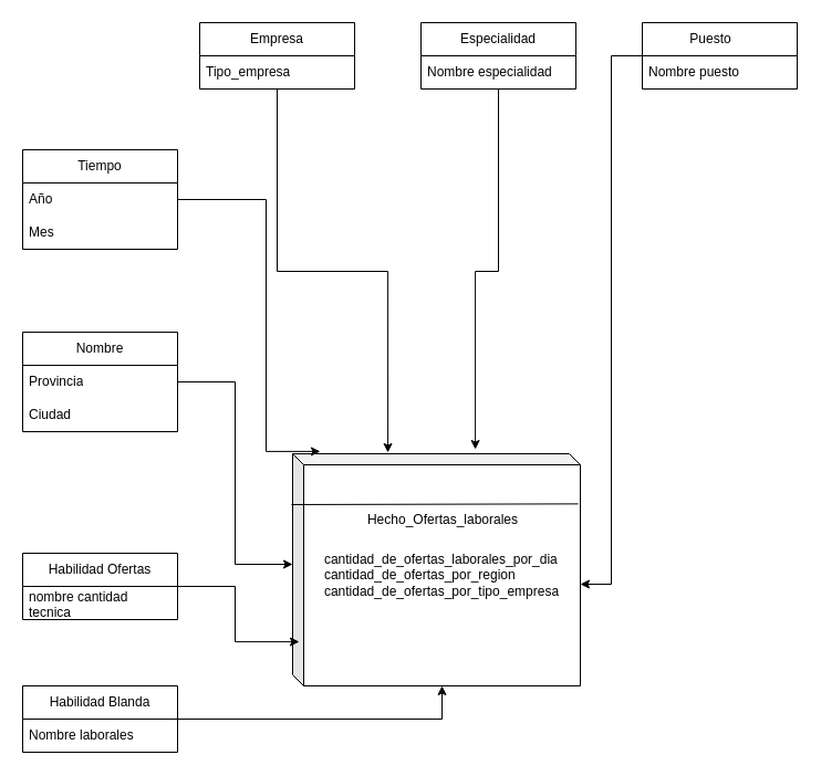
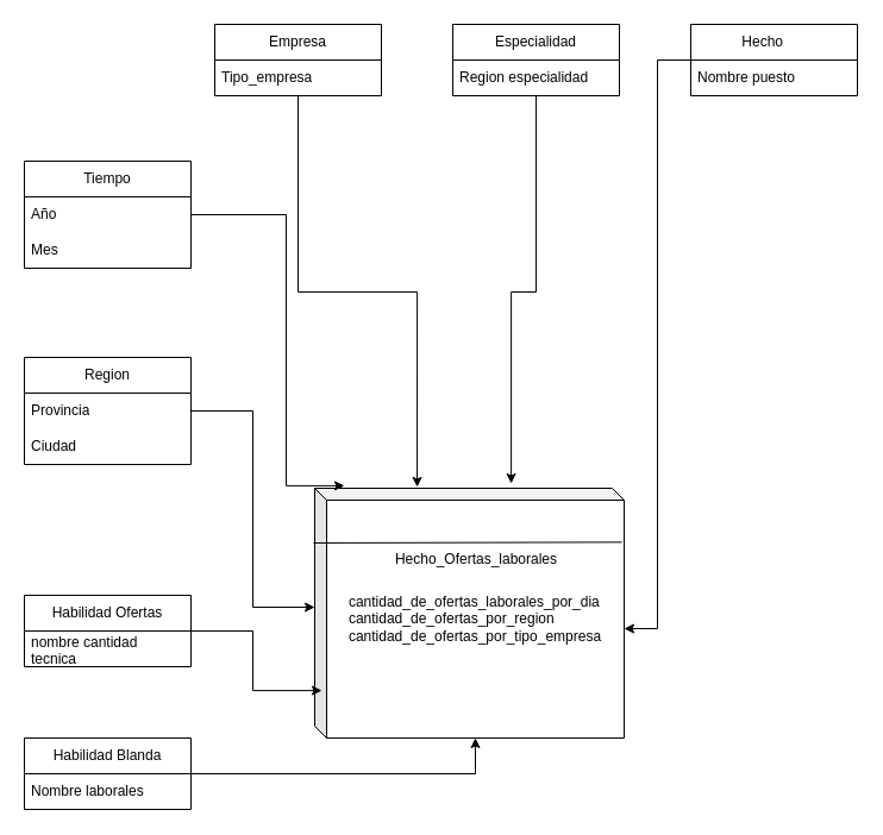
- <mxCell id="16" value="Puesto&lt;span style=&quot;white-space: pre;&quot;&gt;&#09;&lt;/span&gt;" style="swimlane;fontStyle=0;childLayout=stackLayout;horizontal=1;startSize=30;horizontalStack=0;resizeParent=1;resizeParentMax=0;resizeLast=0;collapsible=1;marginBottom=0;whiteSpace=wrap;html=1;" vertex="1" parent="1"><mxGeometry x="580" y="20" width="140" height="60" as="geometry" /></mxCell>
+ <mxCell id="16" value="Hecho&lt;span style=&quot;white-space: pre;&quot;&gt;&#09;&lt;/span&gt;" style="swimlane;fontStyle=0;childLayout=stackLayout;horizontal=1;startSize=30;horizontalStack=0;resizeParent=1;resizeParentMax=0;resizeLast=0;collapsible=1;marginBottom=0;whiteSpace=wrap;html=1;" vertex="1" parent="1"><mxGeometry x="580" y="20" width="140" height="60" as="geometry" /></mxCell>
- <mxCell id="15" value="Nombre especialidad" style="text;strokeColor=none;fillColor=none;align=left;verticalAlign=middle;spacingLeft=4;spacingRight=4;overflow=hidden;points=[[0,0.5],[1,0.5]];portConstraint=eastwest;rotatable=0;whiteSpace=wrap;html=1;" vertex="1" parent="14"><mxGeometry y="30" width="140" height="30" as="geometry" /></mxCell>
+ <mxCell id="15" value="Region especialidad" style="text;strokeColor=none;fillColor=none;align=left;verticalAlign=middle;spacingLeft=4;spacingRight=4;overflow=hidden;points=[[0,0.5],[1,0.5]];portConstraint=eastwest;rotatable=0;whiteSpace=wrap;html=1;" vertex="1" parent="14"><mxGeometry y="30" width="140" height="30" as="geometry" /></mxCell>
- <mxCell id="5" value="Nombre" style="swimlane;fontStyle=0;childLayout=stackLayout;horizontal=1;startSize=30;horizontalStack=0;resizeParent=1;resizeParentMax=0;resizeLast=0;collapsible=1;marginBottom=0;whiteSpace=wrap;html=1;" vertex="1" parent="1"><mxGeometry x="20" y="300" width="140" height="90" as="geometry" /></mxCell>
+ <mxCell id="5" value="Region" style="swimlane;fontStyle=0;childLayout=stackLayout;horizontal=1;startSize=30;horizontalStack=0;resizeParent=1;resizeParentMax=0;resizeLast=0;collapsible=1;marginBottom=0;whiteSpace=wrap;html=1;" vertex="1" parent="1"><mxGeometry x="20" y="300" width="140" height="90" as="geometry" /></mxCell>
